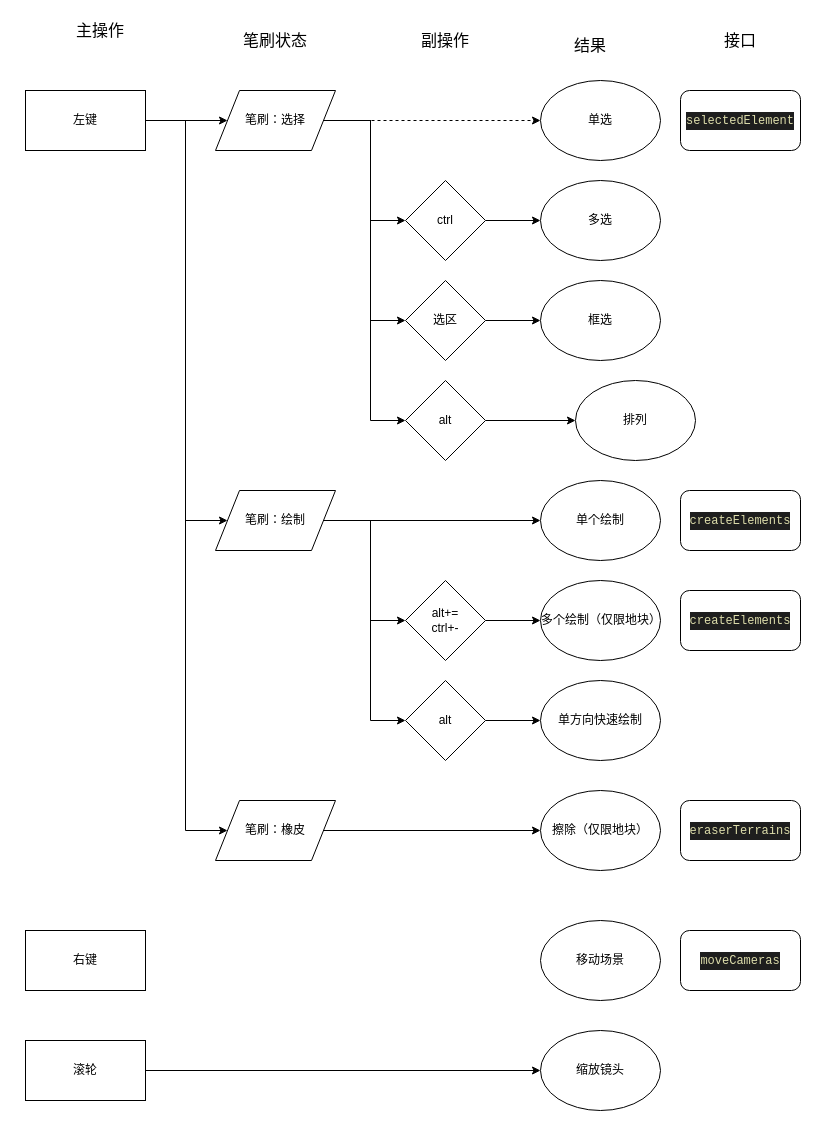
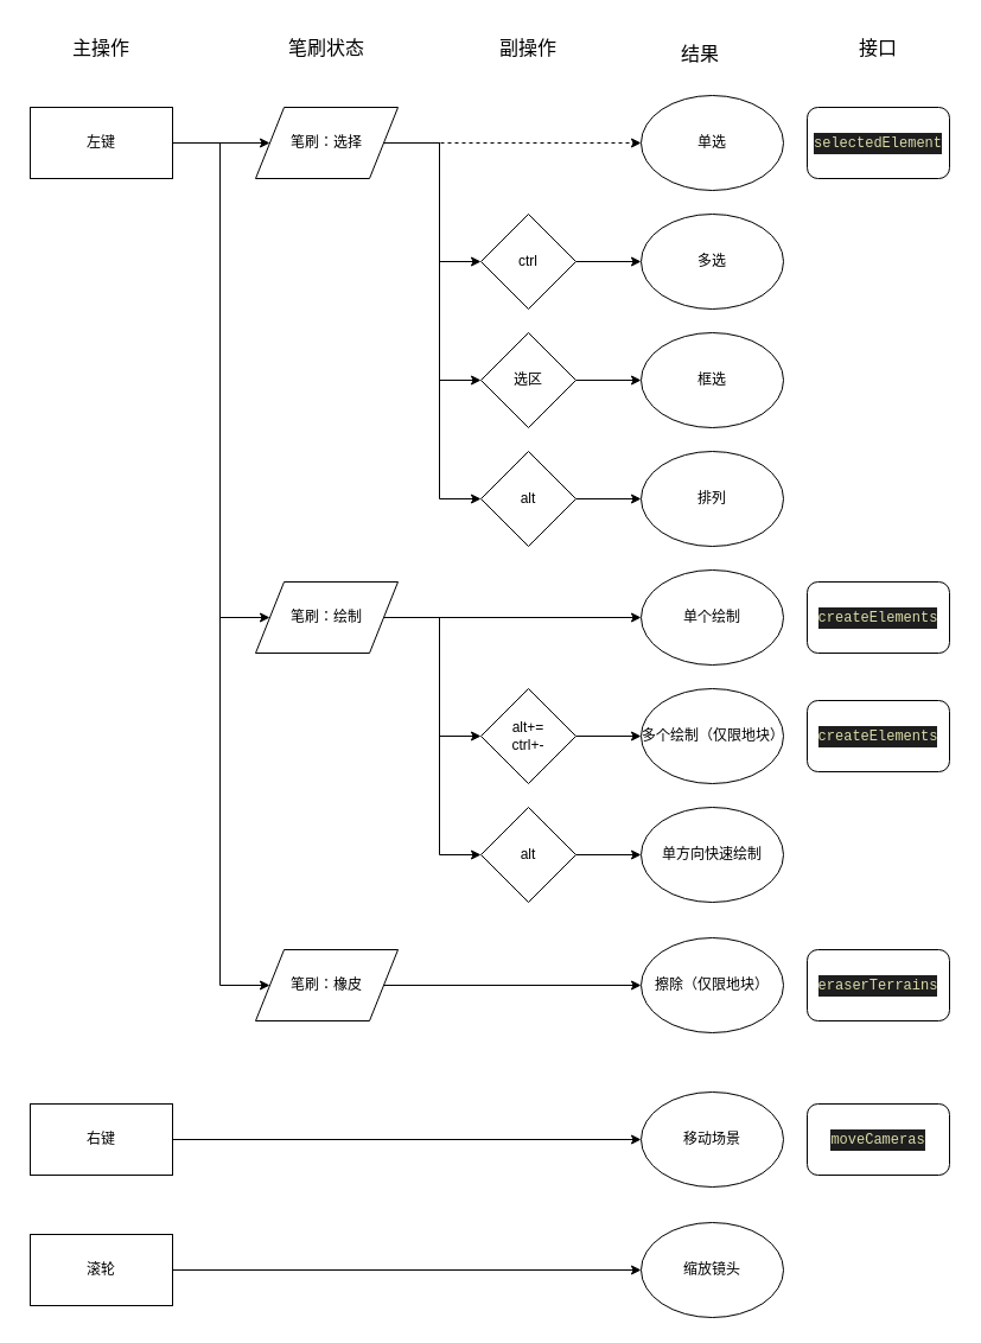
- <mxCell id="41" value="主操作" style="text;html=1;strokeColor=none;fillColor=none;align=center;verticalAlign=middle;whiteSpace=wrap;rounded=0;fontSize=16;" vertex="1" parent="1"><mxGeometry x="35" y="10" width="130" height="40" as="geometry" /></mxCell>
+ <mxCell id="41" value="主操作" style="text;html=1;strokeColor=none;fillColor=none;align=center;verticalAlign=middle;whiteSpace=wrap;rounded=0;fontSize=16;" vertex="1" parent="1"><mxGeometry x="20" y="20" width="130" height="40" as="geometry" /></mxCell>
- <mxCell id="34" value="排列" style="ellipse;whiteSpace=wrap;html=1;" vertex="1" parent="1"><mxGeometry x="575" y="380" width="120" height="80" as="geometry" /></mxCell>
+ <mxCell id="34" value="排列" style="ellipse;whiteSpace=wrap;html=1;" vertex="1" parent="1"><mxGeometry x="540" y="380" width="120" height="80" as="geometry" /></mxCell>
+ <mxCell id="6" style="edgeStyle=orthogonalEdgeStyle;rounded=0;orthogonalLoop=1;jettySize=auto;html=1;entryX=0;entryY=0.5;entryDx=0;entryDy=0;" edge="1" parent="1" source="7" target="25"><mxGeometry relative="1" as="geometry" /></mxCell>
